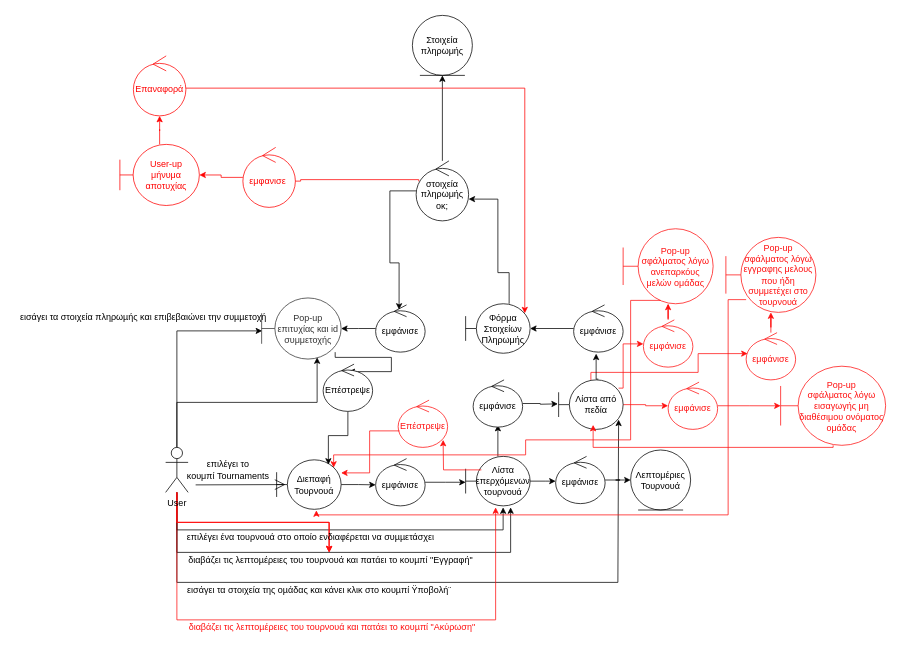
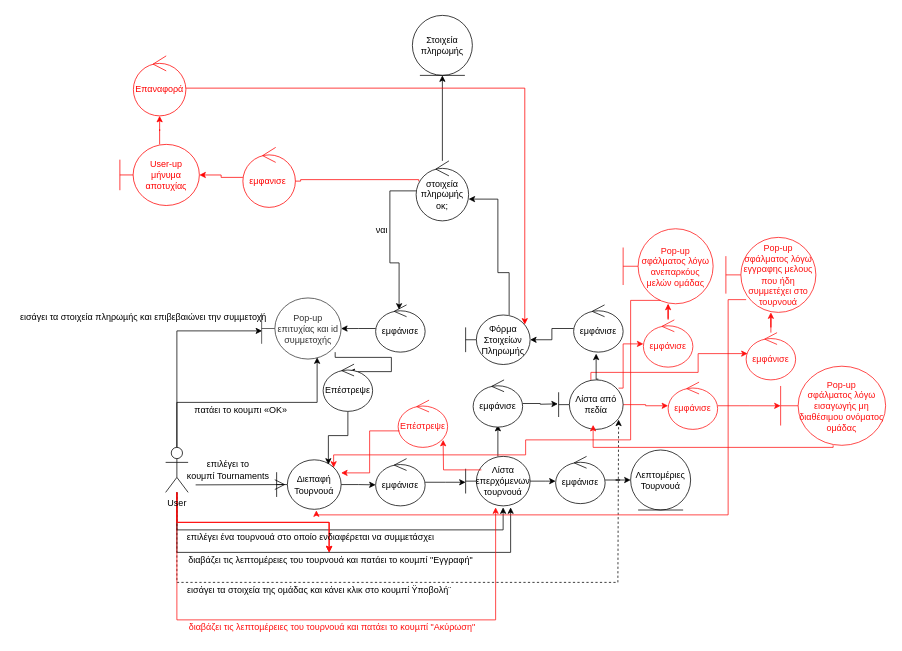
+ <mxCell id="66" value="ναι&lt;br&gt;" style="text;html=1;align=center;verticalAlign=middle;resizable=0;points=[];autosize=1;strokeColor=none;fillColor=none;" vertex="1" parent="1"><mxGeometry x="491" y="294" width="34" height="26" as="geometry" /></mxCell>
- <mxCell id="32" value="Φόρμα Στοιχείων Πληρωμής" style="shape=umlBoundary;whiteSpace=wrap;html=1;" parent="1" vertex="1"><mxGeometry x="620" y="404.5" width="86" height="66" as="geometry" /></mxCell>
+ <mxCell id="32" value="Φόρμα Στοιχείων Πληρωμής" style="shape=umlBoundary;whiteSpace=wrap;html=1;" parent="1" vertex="1"><mxGeometry x="620" y="419.5" width="86" height="66" as="geometry" /></mxCell>
+ <mxCell id="43" value="πατάει το κουµπι «ΟΚ»" style="text;html=1;align=center;verticalAlign=middle;resizable=0;points=[];autosize=1;strokeColor=none;fillColor=none;" parent="1" vertex="1"><mxGeometry x="250" y="536" width="140" height="20" as="geometry" /></mxCell>
- <mxCell id="4" style="edgeStyle=orthogonalEdgeStyle;rounded=0;orthogonalLoop=1;jettySize=auto;html=1;entryX=0.93;entryY=0.803;entryDx=0;entryDy=0;entryPerimeter=0;" parent="1" source="11" target="36" edge="1"><mxGeometry relative="1" as="geometry"><mxPoint x="690" y="676" as="targetPoint" /><Array as="points"><mxPoint x="235" y="776" /><mxPoint x="823" y="776" /></Array></mxGeometry></mxCell>
+ <mxCell id="4" style="edgeStyle=orthogonalEdgeStyle;rounded=0;orthogonalLoop=1;jettySize=auto;html=1;entryX=0.93;entryY=0.803;entryDx=0;entryDy=0;entryPerimeter=0;dashed=1;" parent="1" source="11" target="36" edge="1"><mxGeometry relative="1" as="geometry"><mxPoint x="690" y="676" as="targetPoint" /><Array as="points"><mxPoint x="235" y="776" /><mxPoint x="823" y="776" /></Array></mxGeometry></mxCell>
